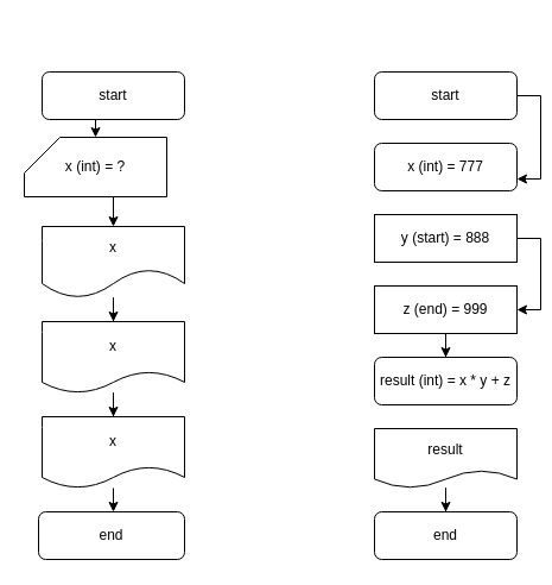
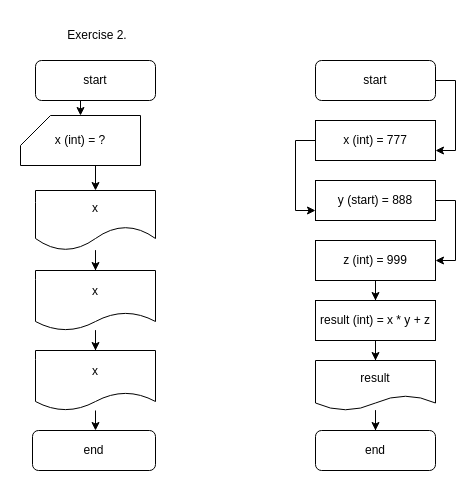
+ <mxCell id="6" value="Exercise 2." style="text;html=1;align=center;verticalAlign=middle;whiteSpace=wrap;rounded=0;" vertex="1" parent="1"><mxGeometry x="44" y="20" width="106" height="30" as="geometry" /></mxCell>
- <mxCell id="20" value="x (int) = 777" style="whiteSpace=wrap;html=1;rounded=1;" vertex="1" parent="1"><mxGeometry x="315" y="120" width="120" height="40" as="geometry" /></mxCell>
+ <mxCell id="20" value="x (int) = 777" style="rounded=0;whiteSpace=wrap;html=1;" vertex="1" parent="1"><mxGeometry x="315" y="120" width="120" height="40" as="geometry" /></mxCell>
+ <mxCell id="19" style="edgeStyle=orthogonalEdgeStyle;rounded=0;orthogonalLoop=1;jettySize=auto;html=1;exitX=0;exitY=0.5;exitDx=0;exitDy=0;entryX=0;entryY=0.75;entryDx=0;entryDy=0;" edge="1" parent="1" source="20" target="22"><mxGeometry relative="1" as="geometry" /></mxCell>
- <mxCell id="24" value="z (end) = 999" style="rounded=0;whiteSpace=wrap;html=1;" vertex="1" parent="1"><mxGeometry x="315" y="240" width="120" height="40" as="geometry" /></mxCell>
+ <mxCell id="24" value="z (int) = 999" style="rounded=0;whiteSpace=wrap;html=1;" vertex="1" parent="1"><mxGeometry x="315" y="240" width="120" height="40" as="geometry" /></mxCell>
- <mxCell id="26" value="result (int) = x * y + z" style="whiteSpace=wrap;html=1;rounded=1;" vertex="1" parent="1"><mxGeometry x="315" y="300" width="120" height="40" as="geometry" /></mxCell>
+ <mxCell id="26" value="result (int) = x * y + z" style="rounded=0;whiteSpace=wrap;html=1;" vertex="1" parent="1"><mxGeometry x="315" y="300" width="120" height="40" as="geometry" /></mxCell>
+ <mxCell id="25" style="edgeStyle=orthogonalEdgeStyle;rounded=0;orthogonalLoop=1;jettySize=auto;html=1;entryX=0.5;entryY=0;entryDx=0;entryDy=0;" edge="1" parent="1" source="26" target="18"><mxGeometry relative="1" as="geometry" /></mxCell>
